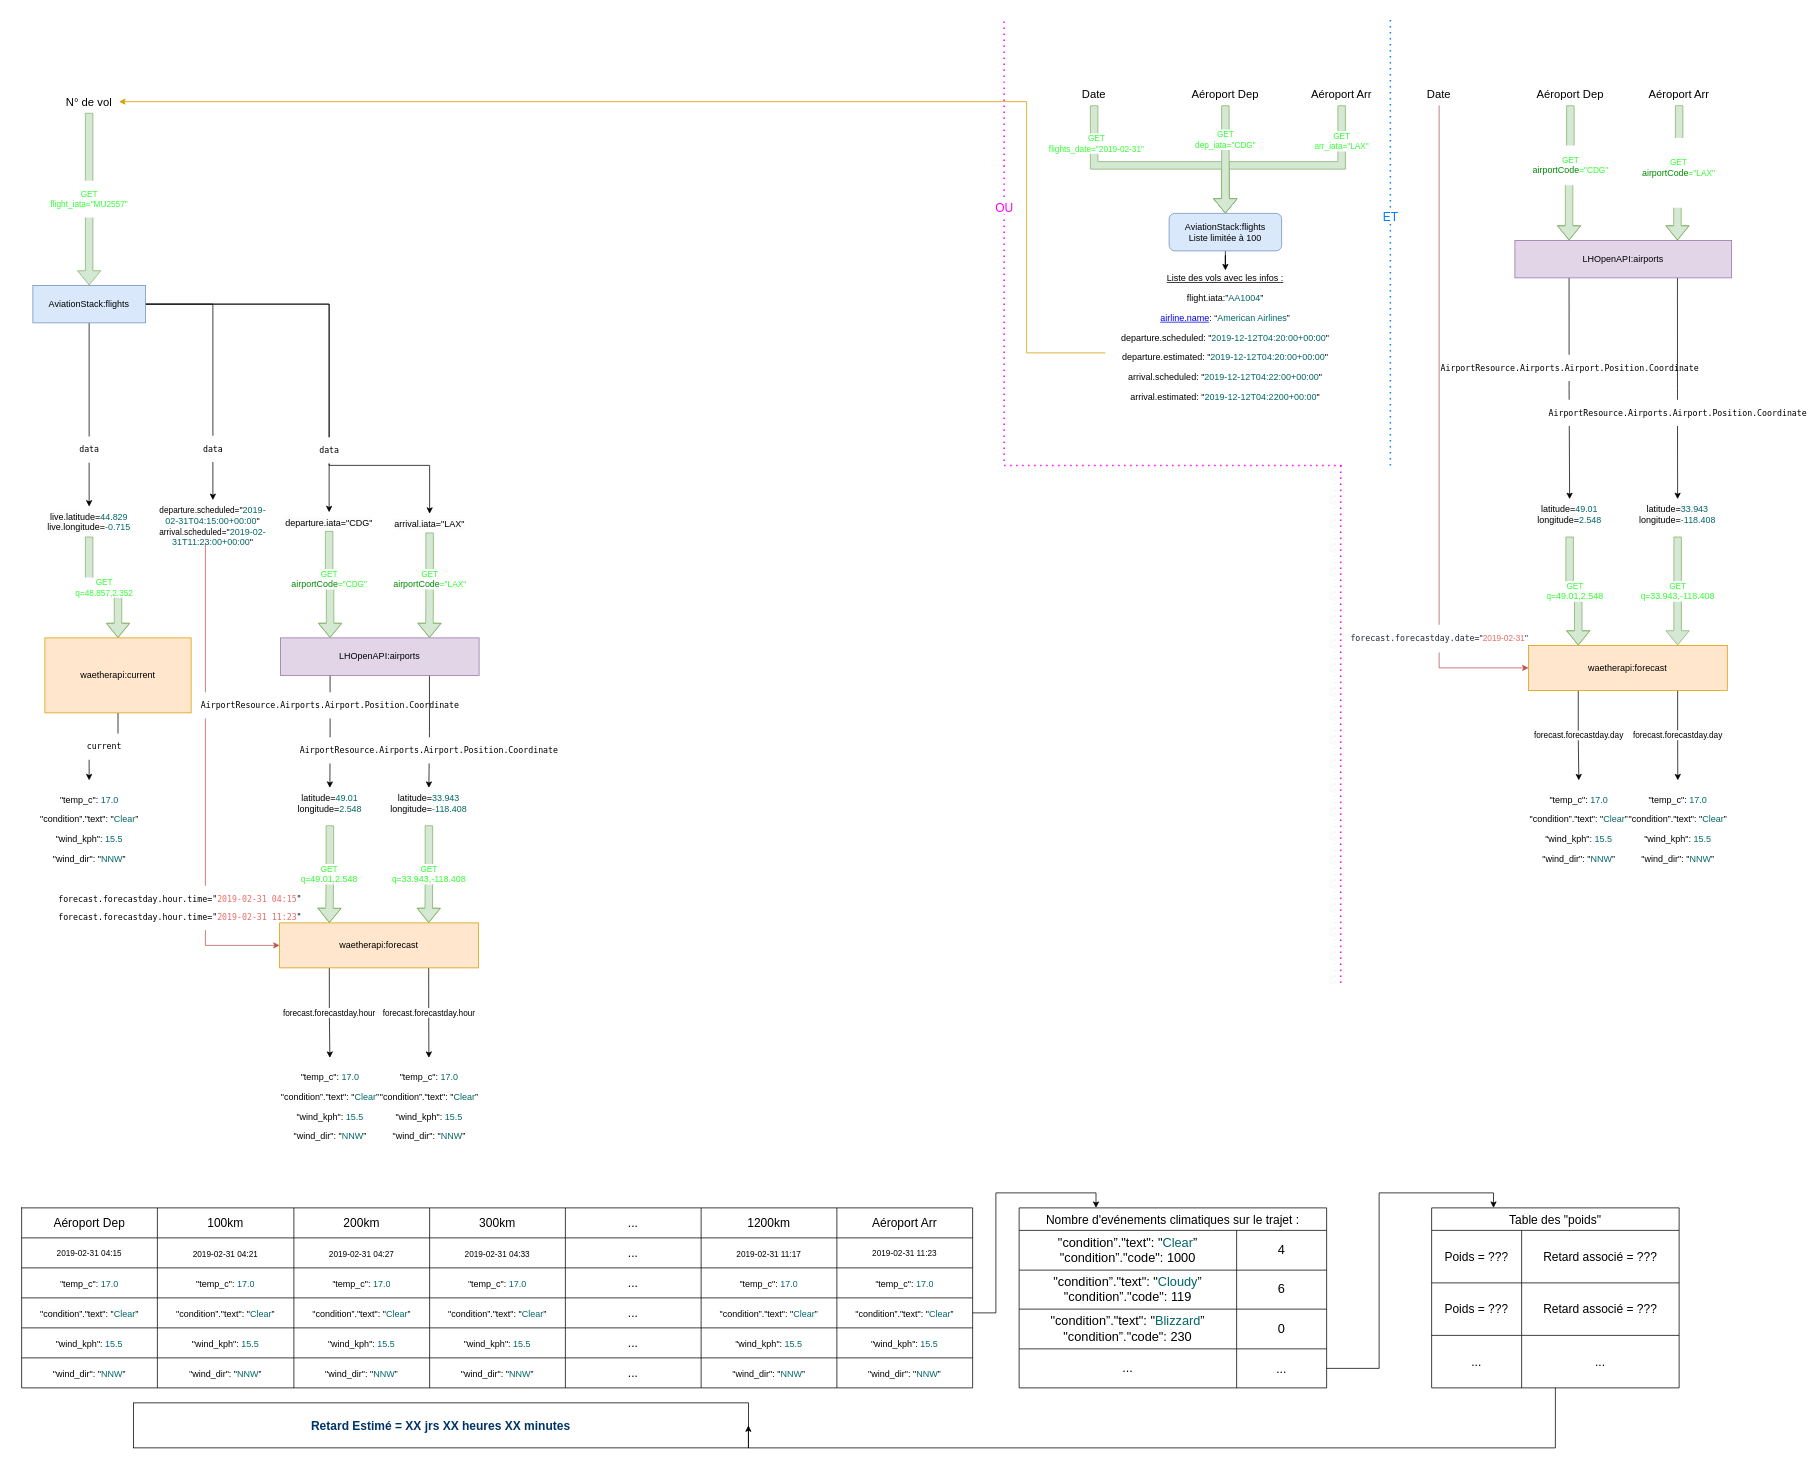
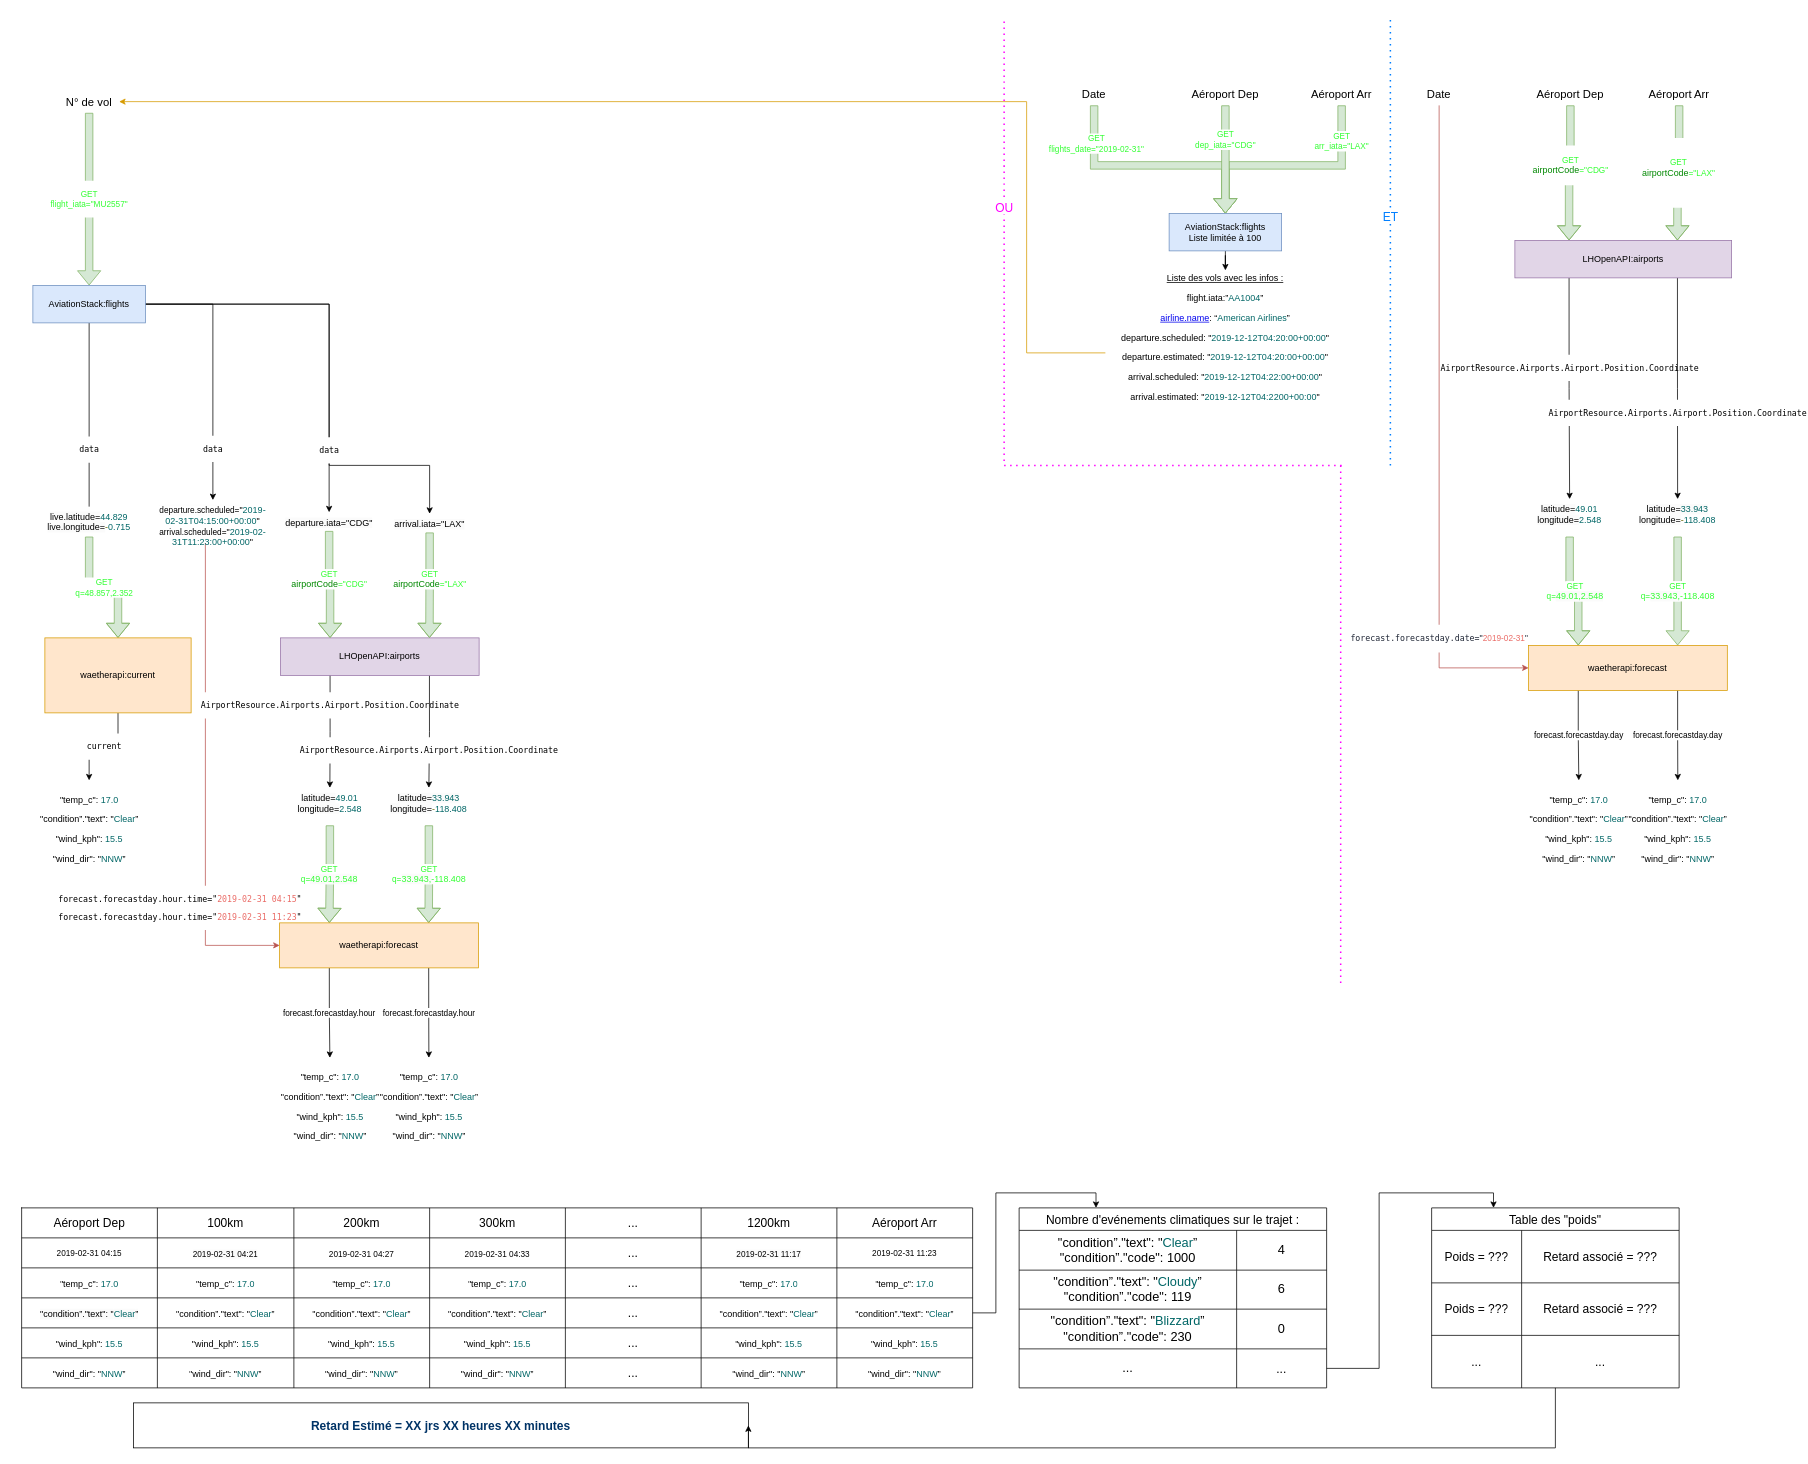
- <mxCell id="17" value="AviationStack:flights&lt;br&gt;Liste limitée à 100" style="whiteSpace=wrap;html=1;fillColor=#dae8fc;strokeColor=#6c8ebf;rounded=1;" parent="1" vertex="1"><mxGeometry x="1558" y="284" width="150" height="50" as="geometry" /></mxCell>
+ <mxCell id="17" value="AviationStack:flights&lt;br&gt;Liste limitée à 100" style="rounded=0;whiteSpace=wrap;html=1;fillColor=#dae8fc;strokeColor=#6c8ebf;" parent="1" vertex="1"><mxGeometry x="1558" y="284" width="150" height="50" as="geometry" /></mxCell>
- <mxCell id="9" value="&lt;pre&gt;data&lt;br&gt;&lt;/pre&gt;" style="edgeStyle=orthogonalEdgeStyle;rounded=0;orthogonalLoop=1;jettySize=auto;html=1;entryX=0.5;entryY=0;entryDx=0;entryDy=0;" parent="1" source="12" target="33" edge="1"><mxGeometry x="0.388" relative="1" as="geometry"><mxPoint x="118" y="660" as="targetPoint" /><mxPoint y="-1" as="offset" /></mxGeometry></mxCell>
+ <mxCell id="9" value="&lt;pre&gt;data&lt;br&gt;&lt;/pre&gt;" style="edgeStyle=orthogonalEdgeStyle;rounded=0;orthogonalLoop=1;jettySize=auto;html=1;entryX=0.5;entryY=0;entryDx=0;entryDy=0;endArrow=none;" parent="1" source="12" target="33" edge="1"><mxGeometry x="0.388" relative="1" as="geometry"><mxPoint x="118" y="660" as="targetPoint" /><mxPoint y="-1" as="offset" /></mxGeometry></mxCell>
